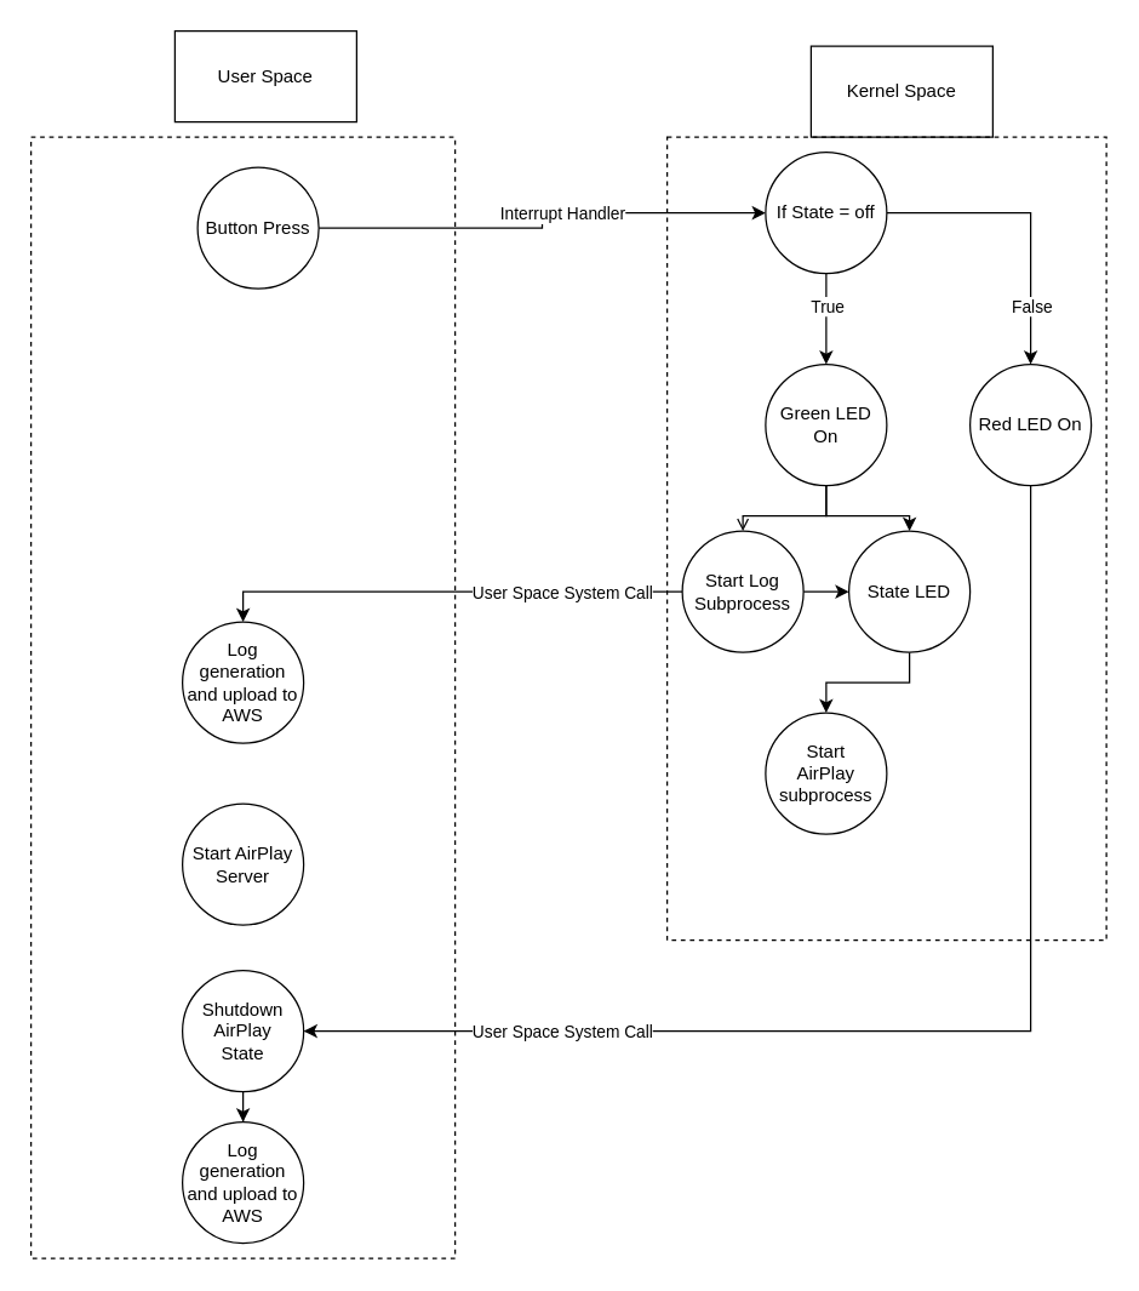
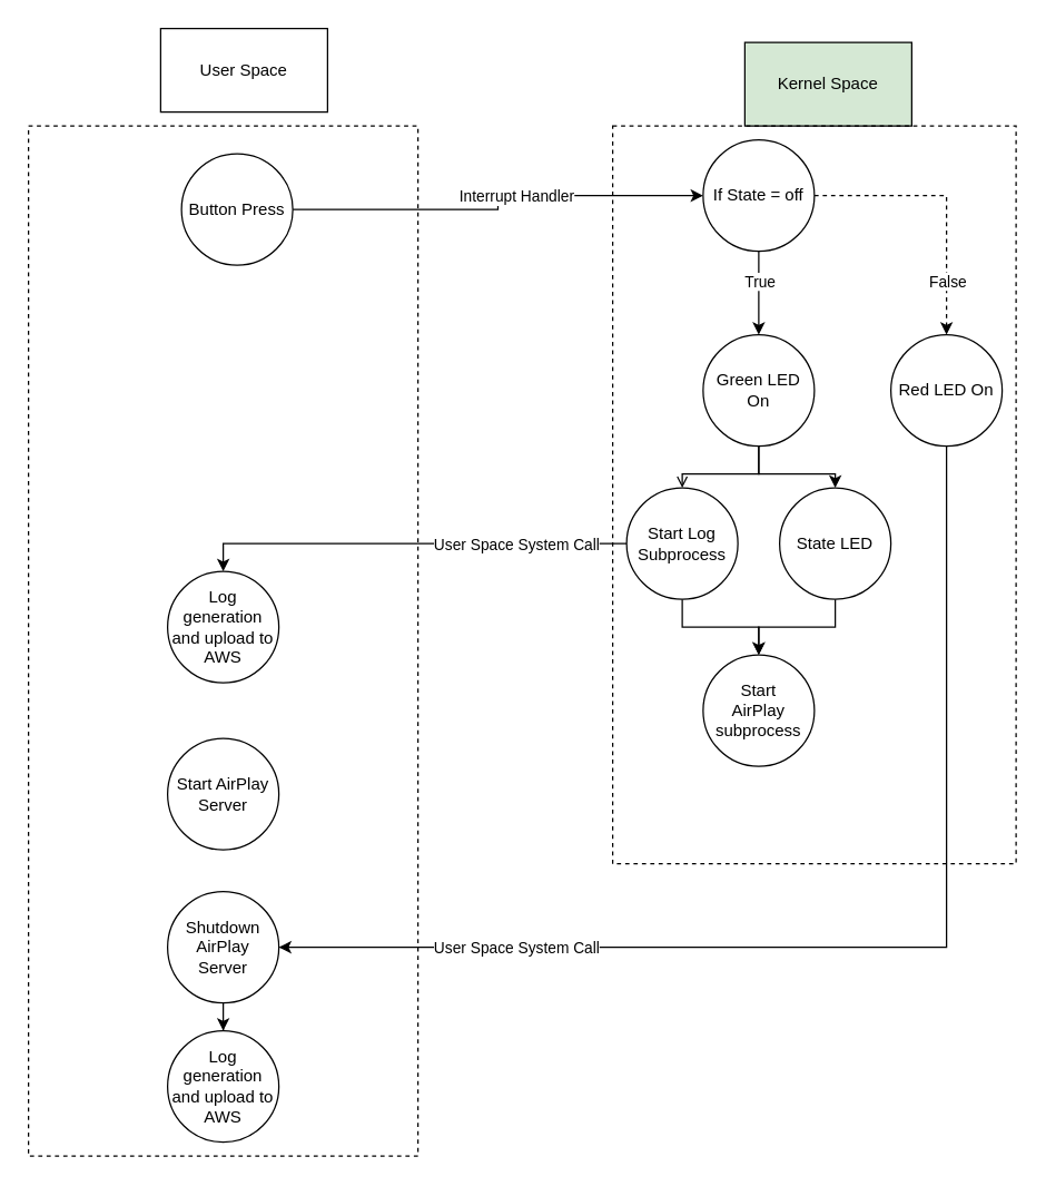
- <mxCell id="3" value="Kernel Space" style="rounded=0;whiteSpace=wrap;html=1;" vertex="1" parent="1"><mxGeometry x="535" y="30" width="120" height="60" as="geometry" /></mxCell>
+ <mxCell id="3" value="Kernel Space" style="rounded=0;whiteSpace=wrap;html=1;fillColor=#d5e8d4;" vertex="1" parent="1"><mxGeometry x="535" y="30" width="120" height="60" as="geometry" /></mxCell>
- <mxCell id="23" style="edgeStyle=orthogonalEdgeStyle;rounded=0;orthogonalLoop=1;jettySize=auto;html=1;entryX=0.5;entryY=0;entryDx=0;entryDy=0;" edge="1" parent="1" source="25" target="28"><mxGeometry relative="1" as="geometry" /></mxCell>
+ <mxCell id="23" style="edgeStyle=orthogonalEdgeStyle;rounded=0;orthogonalLoop=1;jettySize=auto;html=1;entryX=0.5;entryY=0;entryDx=0;entryDy=0;dashed=1;" edge="1" parent="1" source="25" target="28"><mxGeometry relative="1" as="geometry" /></mxCell>
- <mxCell id="15" style="edgeStyle=orthogonalEdgeStyle;rounded=0;orthogonalLoop=1;jettySize=auto;html=1;" edge="1" parent="1" source="18" target="20"><mxGeometry relative="1" as="geometry" /></mxCell>
+ <mxCell id="15" style="edgeStyle=orthogonalEdgeStyle;rounded=0;orthogonalLoop=1;jettySize=auto;html=1;entryX=0.5;entryY=0;entryDx=0;entryDy=0;" edge="1" parent="1" source="18" target="12"><mxGeometry relative="1" as="geometry" /></mxCell>
- <mxCell id="30" value="Shutdown AirPlay &lt;br&gt;State" style="ellipse;whiteSpace=wrap;html=1;aspect=fixed;fillColor=default;" vertex="1" parent="1"><mxGeometry x="120" y="640" width="80" height="80" as="geometry" /></mxCell>
+ <mxCell id="30" value="Shutdown AirPlay &lt;br&gt;Server" style="ellipse;whiteSpace=wrap;html=1;aspect=fixed;fillColor=default;" vertex="1" parent="1"><mxGeometry x="120" y="640" width="80" height="80" as="geometry" /></mxCell>
